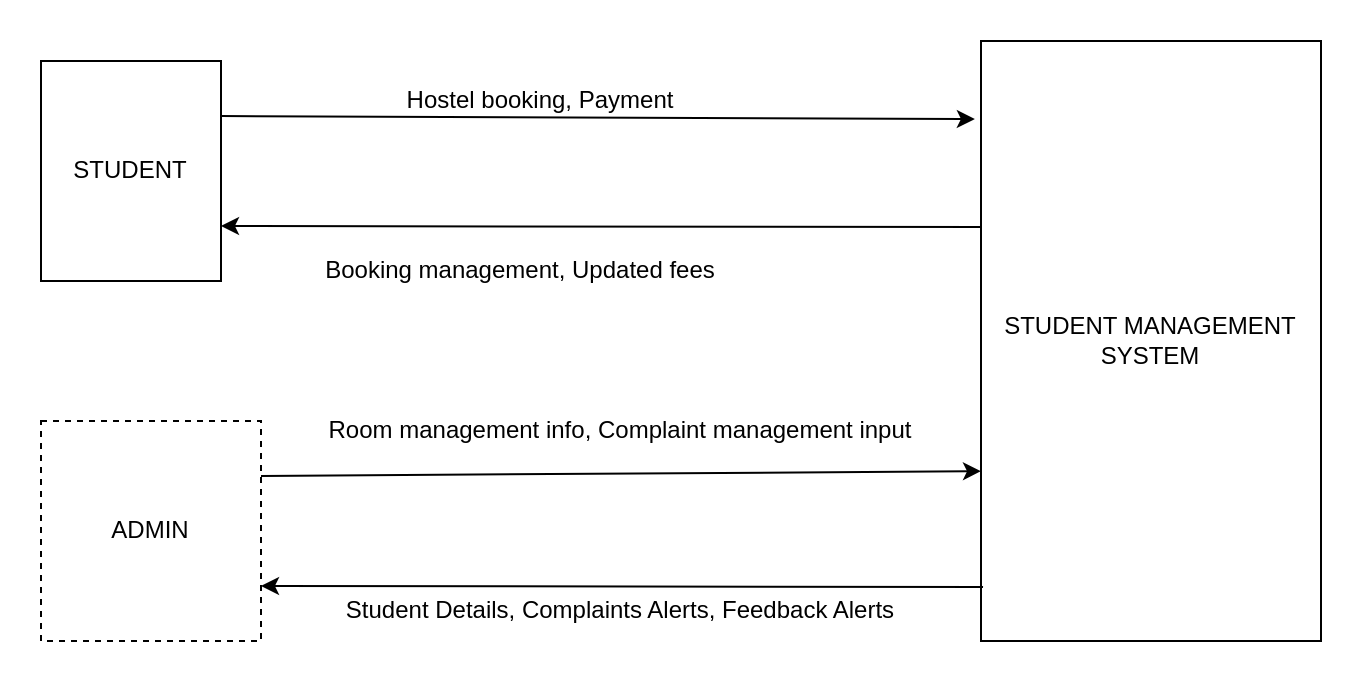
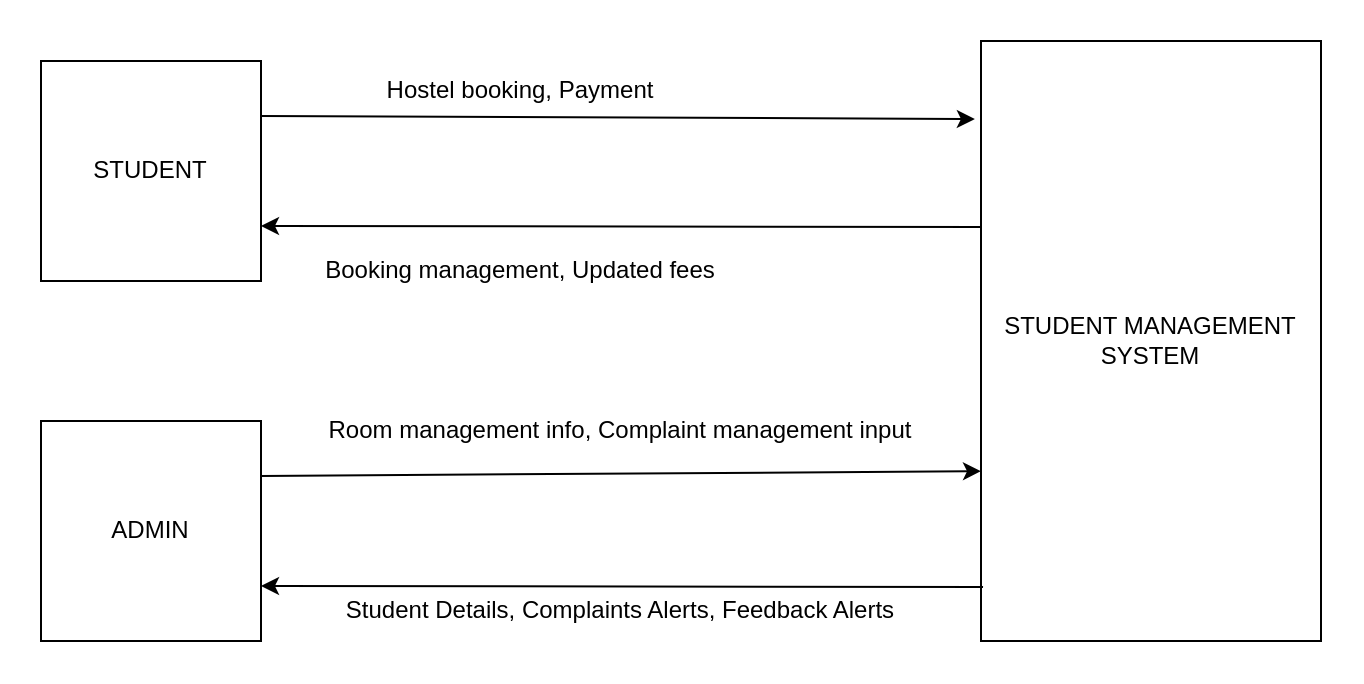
- <mxCell id="9" value="Hostel booking, Payment" style="text;html=1;align=center;verticalAlign=middle;whiteSpace=wrap;rounded=0;" vertex="1" parent="1"><mxGeometry x="160" y="35" width="220" height="30" as="geometry" /></mxCell>
+ <mxCell id="9" value="Hostel booking, Payment" style="text;html=1;align=center;verticalAlign=middle;whiteSpace=wrap;rounded=0;" vertex="1" parent="1"><mxGeometry x="150" y="30" width="220" height="30" as="geometry" /></mxCell>
- <mxCell id="2" value="STUDENT" style="whiteSpace=wrap;html=1;aspect=fixed;" vertex="1" parent="1"><mxGeometry x="20" y="30" width="90" height="110" as="geometry" /></mxCell>
+ <mxCell id="2" value="STUDENT" style="whiteSpace=wrap;html=1;aspect=fixed;" vertex="1" parent="1"><mxGeometry x="20" y="30" width="110" height="110" as="geometry" /></mxCell>
- <mxCell id="3" value="ADMIN" style="whiteSpace=wrap;html=1;aspect=fixed;dashed=1;" vertex="1" parent="1"><mxGeometry x="20" y="210" width="110" height="110" as="geometry" /></mxCell>
+ <mxCell id="3" value="ADMIN" style="whiteSpace=wrap;html=1;aspect=fixed;" vertex="1" parent="1"><mxGeometry x="20" y="210" width="110" height="110" as="geometry" /></mxCell>
